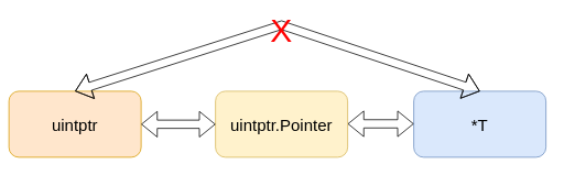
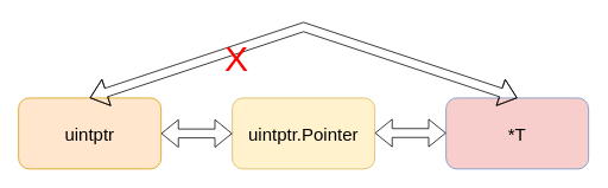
- <mxCell id="8" value="&lt;font style=&quot;font-size: 40px&quot; color=&quot;#ff0000&quot;&gt;X&lt;/font&gt;" style="text;html=1;strokeColor=none;fillColor=none;align=center;verticalAlign=middle;whiteSpace=wrap;rounded=0;fontSize=20;" vertex="1" parent="1"><mxGeometry x="310" y="20" width="60" height="30" as="geometry" /></mxCell>
+ <mxCell id="8" value="&lt;font style=&quot;font-size: 40px&quot; color=&quot;#ff0000&quot;&gt;X&lt;/font&gt;" style="text;html=1;strokeColor=none;fillColor=none;align=center;verticalAlign=middle;whiteSpace=wrap;rounded=0;fontSize=20;" vertex="1" parent="1"><mxGeometry x="235" y="50" width="60" height="30" as="geometry" /></mxCell>
- <mxCell id="4" value="&lt;font style=&quot;font-size: 20px&quot;&gt;uintptr&lt;/font&gt;" style="rounded=1;whiteSpace=wrap;html=1;fillColor=#ffe6cc;strokeColor=#d79b00;" vertex="1" parent="1"><mxGeometry x="10" y="110" width="160" height="80" as="geometry" /></mxCell>
+ <mxCell id="4" value="&lt;font style=&quot;font-size: 20px&quot;&gt;uintptr&lt;/font&gt;" style="rounded=1;whiteSpace=wrap;html=1;fillColor=#ffe6cc;strokeColor=#d79b00;" vertex="1" parent="1"><mxGeometry x="20" y="110" width="160" height="80" as="geometry" /></mxCell>
- <mxCell id="3" value="&lt;font style=&quot;font-size: 20px&quot;&gt;*T&lt;br&gt;&lt;/font&gt;" style="rounded=1;whiteSpace=wrap;html=1;fillColor=#dae8fc;strokeColor=#6c8ebf;" vertex="1" parent="1"><mxGeometry x="500" y="110" width="160" height="80" as="geometry" /></mxCell>
+ <mxCell id="3" value="&lt;font style=&quot;font-size: 20px&quot;&gt;*T&lt;br&gt;&lt;/font&gt;" style="rounded=1;whiteSpace=wrap;html=1;fillColor=#f8cecc;strokeColor=#6c8ebf;" vertex="1" parent="1"><mxGeometry x="500" y="110" width="160" height="80" as="geometry" /></mxCell>
